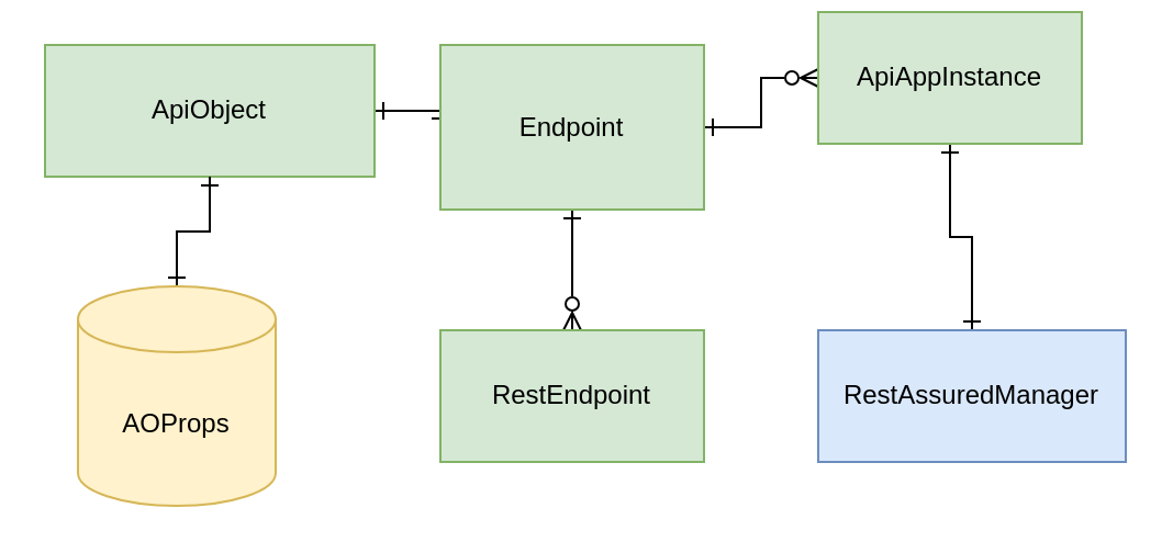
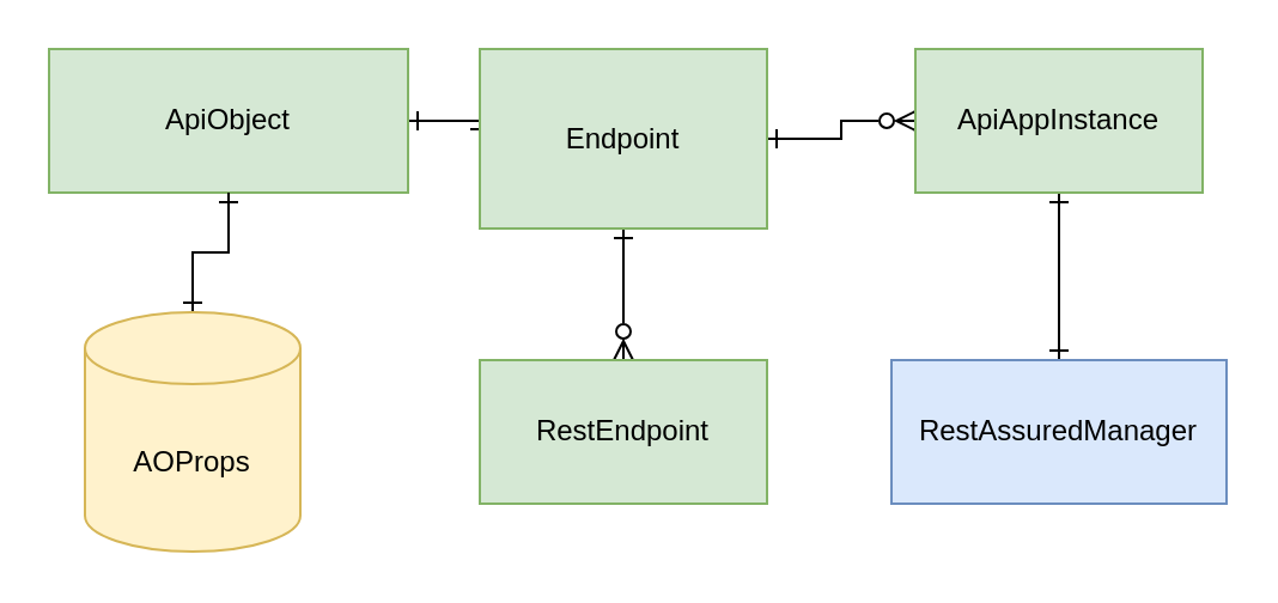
- <mxCell id="9" value="ApiAppInstance" style="rounded=0;whiteSpace=wrap;html=1;fillColor=#d5e8d4;strokeColor=#82b366;" parent="1" vertex="1"><mxGeometry x="372" y="5" width="120" height="60" as="geometry" /></mxCell>
+ <mxCell id="9" value="ApiAppInstance" style="rounded=0;whiteSpace=wrap;html=1;fillColor=#d5e8d4;strokeColor=#82b366;" parent="1" vertex="1"><mxGeometry x="382" y="20" width="120" height="60" as="geometry" /></mxCell>
